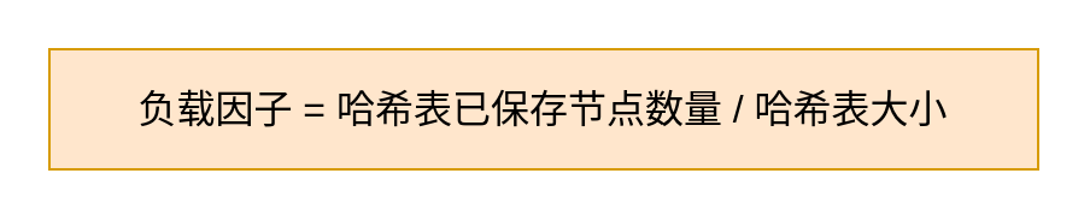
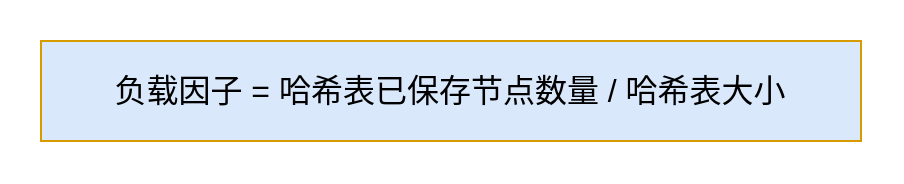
- <mxCell id="2" value="负载因子 = 哈希表已保存节点数量 / 哈希表大小" style="rounded=0;whiteSpace=wrap;html=1;fontSize=16;fillColor=#ffe6cc;strokeColor=#d79b00;" vertex="1" parent="1"><mxGeometry x="20" y="20" width="410" height="50" as="geometry" /></mxCell>
+ <mxCell id="2" value="负载因子 = 哈希表已保存节点数量 / 哈希表大小" style="rounded=0;whiteSpace=wrap;html=1;fontSize=16;fillColor=#dae8fc;strokeColor=#d79b00;" vertex="1" parent="1"><mxGeometry x="20" y="20" width="410" height="50" as="geometry" /></mxCell>
